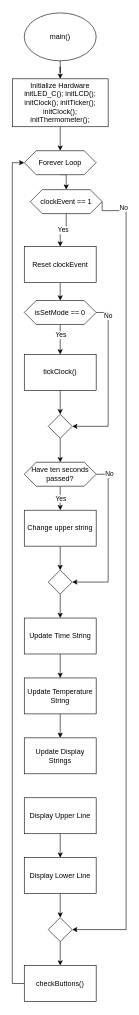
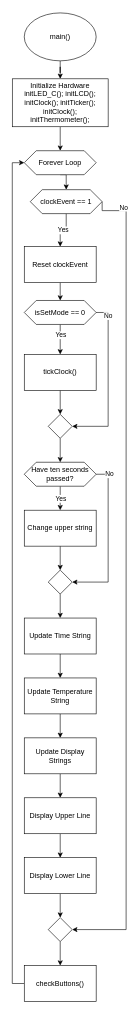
+ <mxCell id="36" value="" style="edgeStyle=orthogonalEdgeStyle;rounded=0;orthogonalLoop=1;jettySize=auto;html=1;" edge="1" parent="1" source="37" target="39"><mxGeometry relative="1" as="geometry" /></mxCell>
